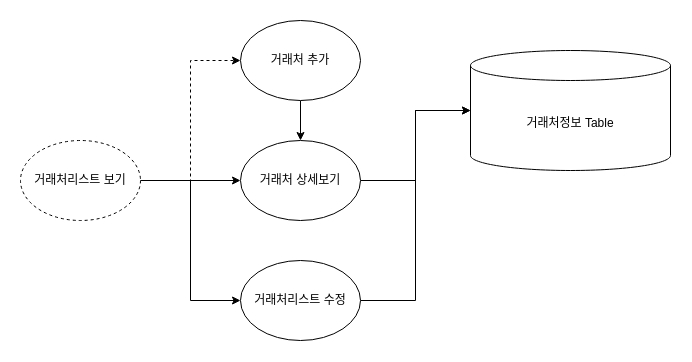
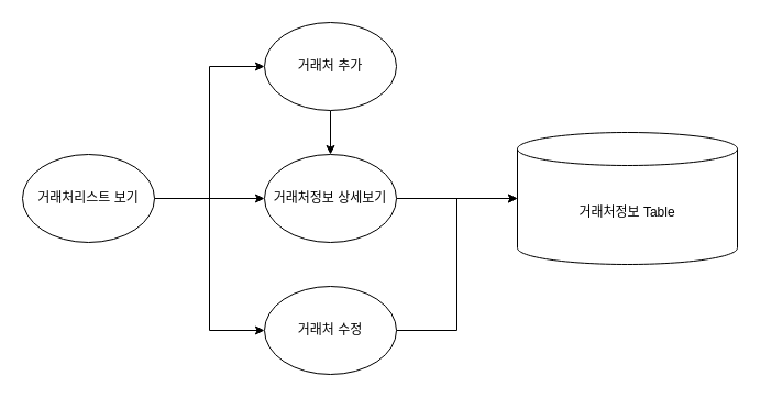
- <mxCell id="2" style="edgeStyle=orthogonalEdgeStyle;rounded=0;orthogonalLoop=1;jettySize=auto;html=1;entryX=0;entryY=0.5;entryDx=0;entryDy=0;dashed=1;" edge="1" parent="1" source="5" target="7"><mxGeometry relative="1" as="geometry" /></mxCell>
+ <mxCell id="2" style="edgeStyle=orthogonalEdgeStyle;rounded=0;orthogonalLoop=1;jettySize=auto;html=1;entryX=0;entryY=0.5;entryDx=0;entryDy=0;" edge="1" parent="1" source="5" target="7"><mxGeometry relative="1" as="geometry" /></mxCell>
- <mxCell id="12" value="거래처정보 Table" style="shape=cylinder3;whiteSpace=wrap;html=1;boundedLbl=1;backgroundOutline=1;size=15;" vertex="1" parent="1"><mxGeometry x="470" y="50" width="200" height="120" as="geometry" /></mxCell>
+ <mxCell id="12" value="거래처정보 Table" style="shape=cylinder3;whiteSpace=wrap;html=1;boundedLbl=1;backgroundOutline=1;size=15;" vertex="1" parent="1"><mxGeometry x="470" y="120" width="200" height="120" as="geometry" /></mxCell>
- <mxCell id="5" value="거래처리스트 보기" style="ellipse;whiteSpace=wrap;html=1;dashed=1;" vertex="1" parent="1"><mxGeometry x="20" y="140" width="120" height="80" as="geometry" /></mxCell>
+ <mxCell id="5" value="거래처리스트 보기" style="ellipse;whiteSpace=wrap;html=1;" vertex="1" parent="1"><mxGeometry x="20" y="140" width="120" height="80" as="geometry" /></mxCell>
- <mxCell id="9" value="거래처 상세보기" style="ellipse;whiteSpace=wrap;html=1;" vertex="1" parent="1"><mxGeometry x="240" y="140" width="120" height="80" as="geometry" /></mxCell>
+ <mxCell id="9" value="거래처정보 상세보기" style="ellipse;whiteSpace=wrap;html=1;" vertex="1" parent="1"><mxGeometry x="240" y="140" width="120" height="80" as="geometry" /></mxCell>
- <mxCell id="11" value="거래처리스트 수정" style="ellipse;whiteSpace=wrap;html=1;" vertex="1" parent="1"><mxGeometry x="240" y="260" width="120" height="80" as="geometry" /></mxCell>
+ <mxCell id="11" value="거래처 수정" style="ellipse;whiteSpace=wrap;html=1;" vertex="1" parent="1"><mxGeometry x="240" y="260" width="120" height="80" as="geometry" /></mxCell>
